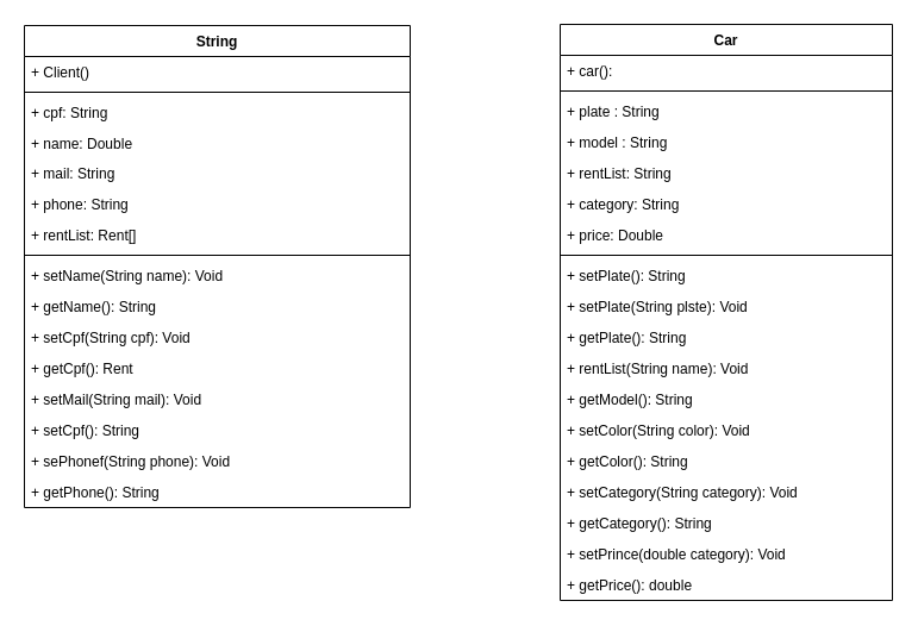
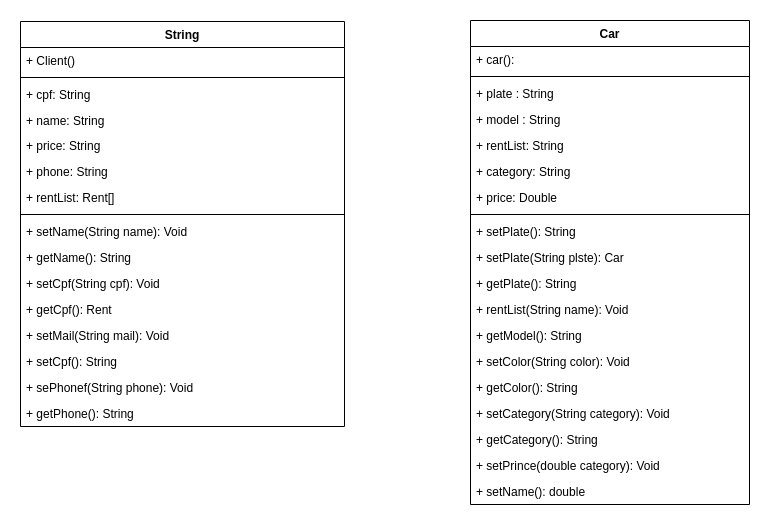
- <mxCell id="6" value="+ name: Double" style="text;strokeColor=none;fillColor=none;align=left;verticalAlign=top;spacingLeft=4;spacingRight=4;overflow=hidden;rotatable=0;points=[[0,0.5],[1,0.5]];portConstraint=eastwest;" parent="2" vertex="1"><mxGeometry y="86" width="324" height="25" as="geometry" /></mxCell>
+ <mxCell id="6" value="+ name: String" style="text;strokeColor=none;fillColor=none;align=left;verticalAlign=top;spacingLeft=4;spacingRight=4;overflow=hidden;rotatable=0;points=[[0,0.5],[1,0.5]];portConstraint=eastwest;" parent="2" vertex="1"><mxGeometry y="86" width="324" height="25" as="geometry" /></mxCell>
- <mxCell id="7" value="+ mail: String" style="text;strokeColor=none;fillColor=none;align=left;verticalAlign=top;spacingLeft=4;spacingRight=4;overflow=hidden;rotatable=0;points=[[0,0.5],[1,0.5]];portConstraint=eastwest;" parent="2" vertex="1"><mxGeometry y="111" width="324" height="26" as="geometry" /></mxCell>
+ <mxCell id="7" value="+ price: String" style="text;strokeColor=none;fillColor=none;align=left;verticalAlign=top;spacingLeft=4;spacingRight=4;overflow=hidden;rotatable=0;points=[[0,0.5],[1,0.5]];portConstraint=eastwest;" parent="2" vertex="1"><mxGeometry y="111" width="324" height="26" as="geometry" /></mxCell>
- <mxCell id="29" value="+ setPlate(String plste): Void" style="text;strokeColor=none;fillColor=none;align=left;verticalAlign=top;spacingLeft=4;spacingRight=4;overflow=hidden;rotatable=0;points=[[0,0.5],[1,0.5]];portConstraint=eastwest;" parent="19" vertex="1"><mxGeometry y="224" width="279" height="26" as="geometry" /></mxCell>
+ <mxCell id="29" value="+ setPlate(String plste): Car" style="text;strokeColor=none;fillColor=none;align=left;verticalAlign=top;spacingLeft=4;spacingRight=4;overflow=hidden;rotatable=0;points=[[0,0.5],[1,0.5]];portConstraint=eastwest;" parent="19" vertex="1"><mxGeometry y="224" width="279" height="26" as="geometry" /></mxCell>
- <mxCell id="38" value="+ getPrice(): double" style="text;strokeColor=none;fillColor=none;align=left;verticalAlign=top;spacingLeft=4;spacingRight=4;overflow=hidden;rotatable=0;points=[[0,0.5],[1,0.5]];portConstraint=eastwest;" parent="19" vertex="1"><mxGeometry y="458" width="279" height="26" as="geometry" /></mxCell>
+ <mxCell id="38" value="+ setName(): double" style="text;strokeColor=none;fillColor=none;align=left;verticalAlign=top;spacingLeft=4;spacingRight=4;overflow=hidden;rotatable=0;points=[[0,0.5],[1,0.5]];portConstraint=eastwest;" parent="19" vertex="1"><mxGeometry y="458" width="279" height="26" as="geometry" /></mxCell>
